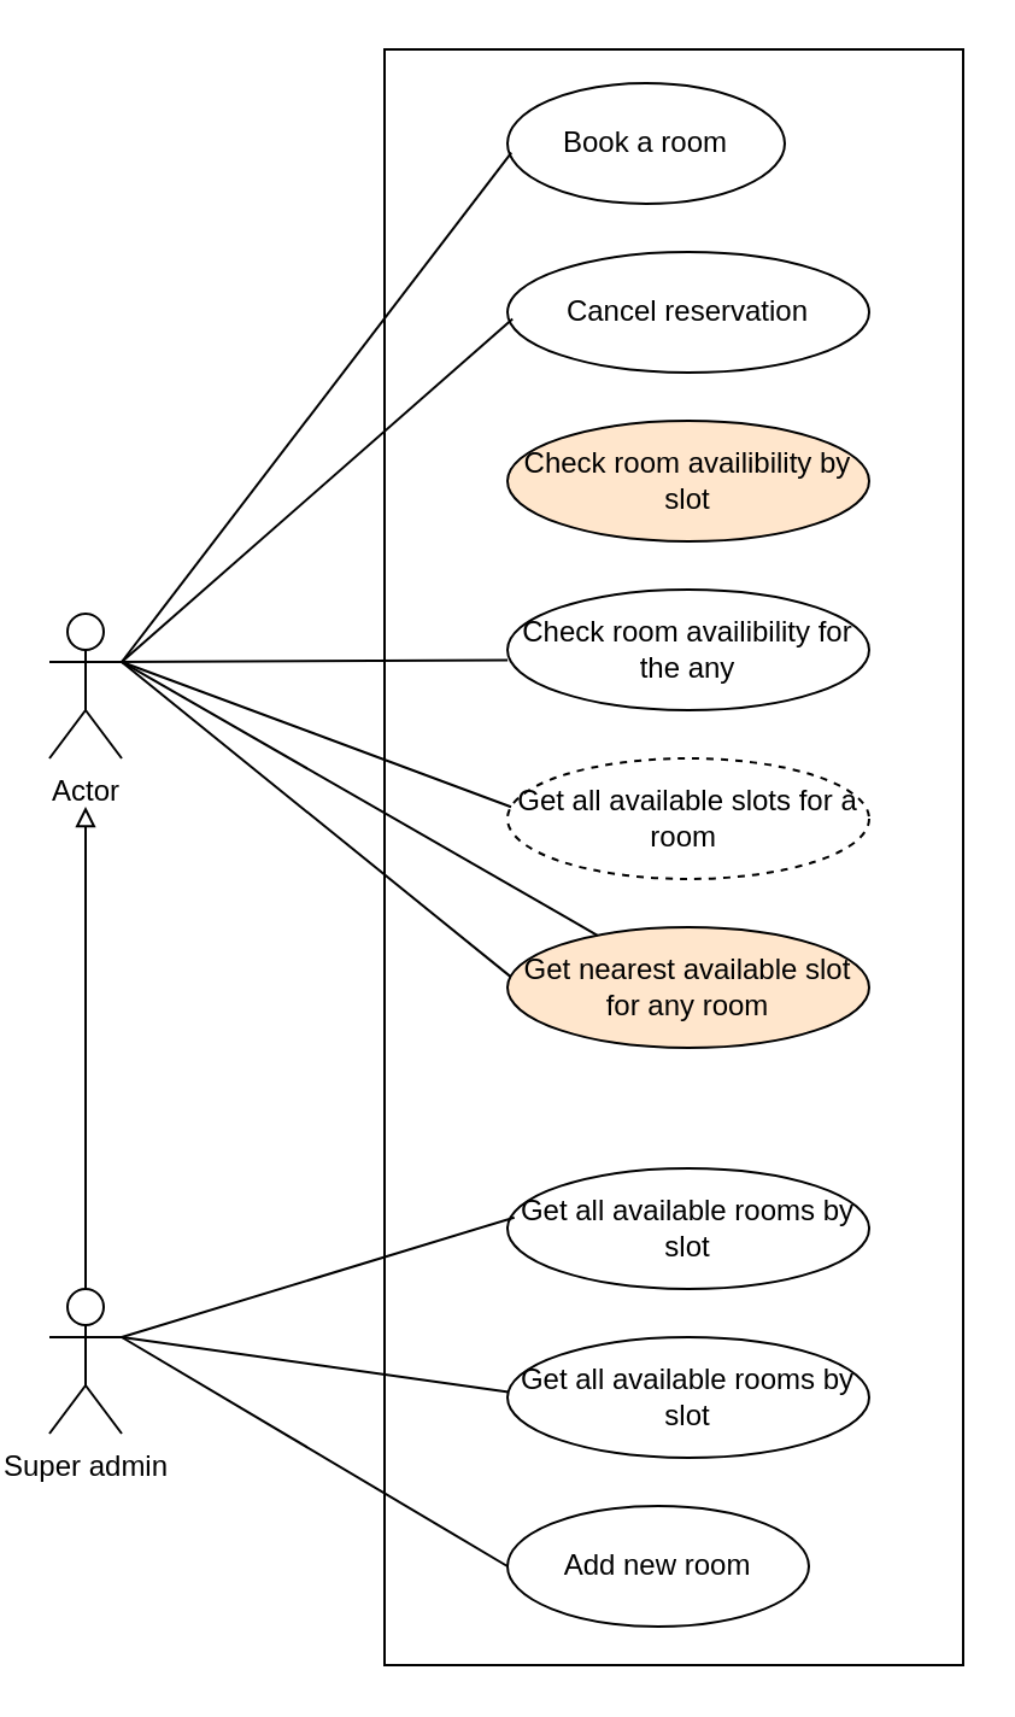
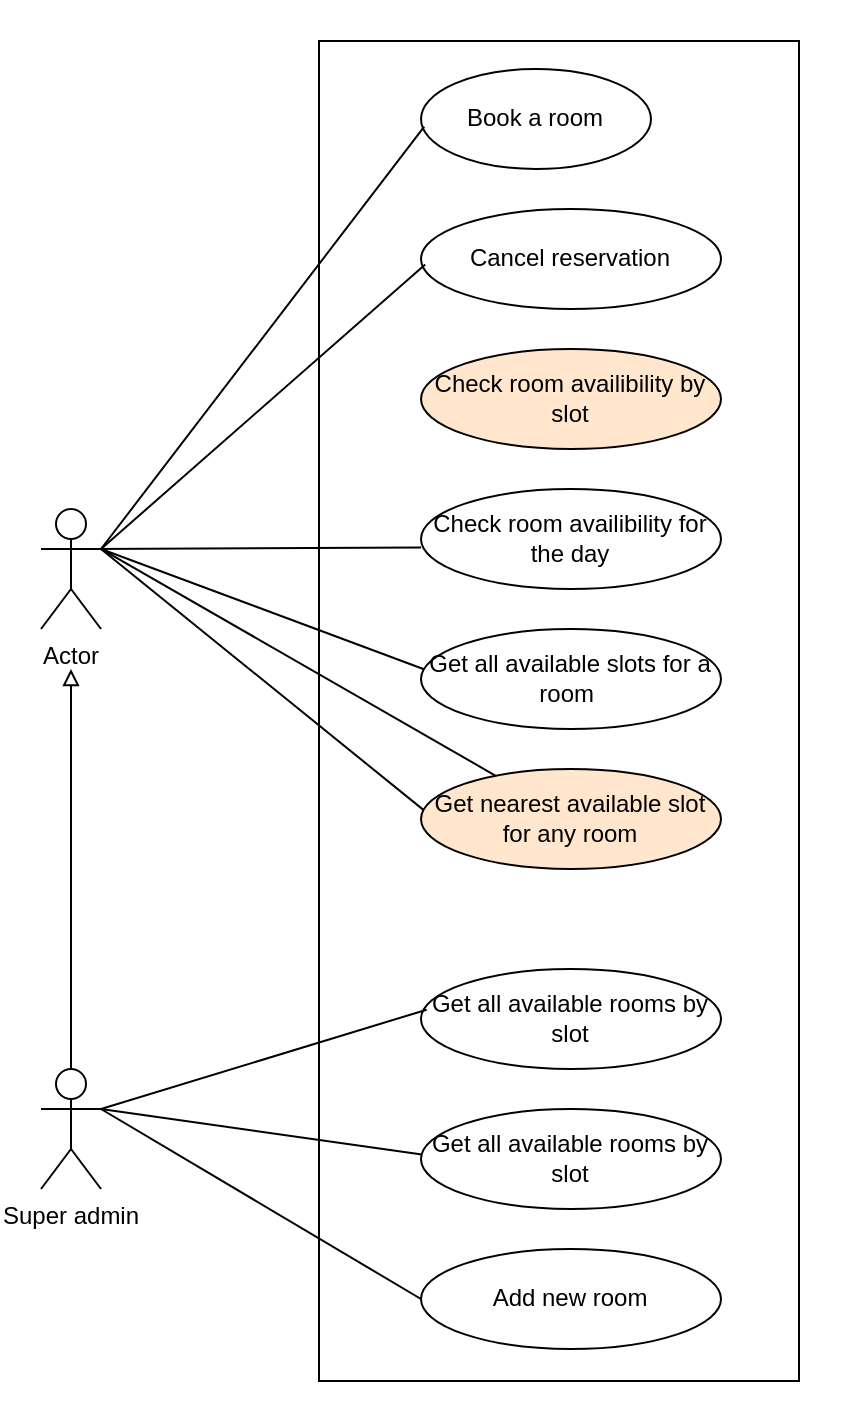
- <mxCell id="7" value="Check room availibility for the any" style="ellipse;whiteSpace=wrap;html=1;" vertex="1" parent="1"><mxGeometry x="210" y="244" width="150" height="50" as="geometry" /></mxCell>
+ <mxCell id="7" value="Check room availibility for the day" style="ellipse;whiteSpace=wrap;html=1;" vertex="1" parent="1"><mxGeometry x="210" y="244" width="150" height="50" as="geometry" /></mxCell>
- <mxCell id="8" value="Get all available slots for a room&amp;nbsp;" style="ellipse;whiteSpace=wrap;html=1;dashed=1;" vertex="1" parent="1"><mxGeometry x="210" y="314" width="150" height="50" as="geometry" /></mxCell>
+ <mxCell id="8" value="Get all available slots for a room&amp;nbsp;" style="ellipse;whiteSpace=wrap;html=1;" vertex="1" parent="1"><mxGeometry x="210" y="314" width="150" height="50" as="geometry" /></mxCell>
- <mxCell id="22" value="Add new room" style="ellipse;whiteSpace=wrap;html=1;" vertex="1" parent="1"><mxGeometry x="210" y="624" width="125" height="50" as="geometry" /></mxCell>
+ <mxCell id="22" value="Add new room" style="ellipse;whiteSpace=wrap;html=1;" vertex="1" parent="1"><mxGeometry x="210" y="624" width="150" height="50" as="geometry" /></mxCell>
